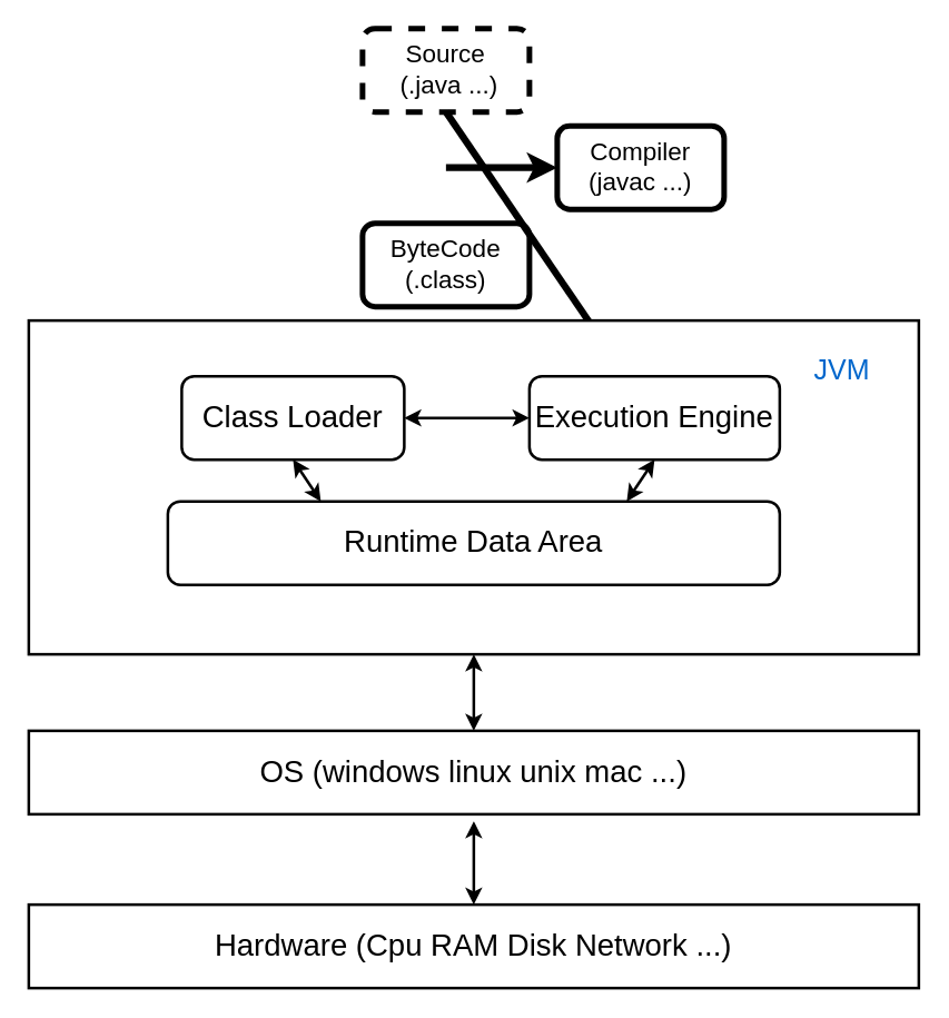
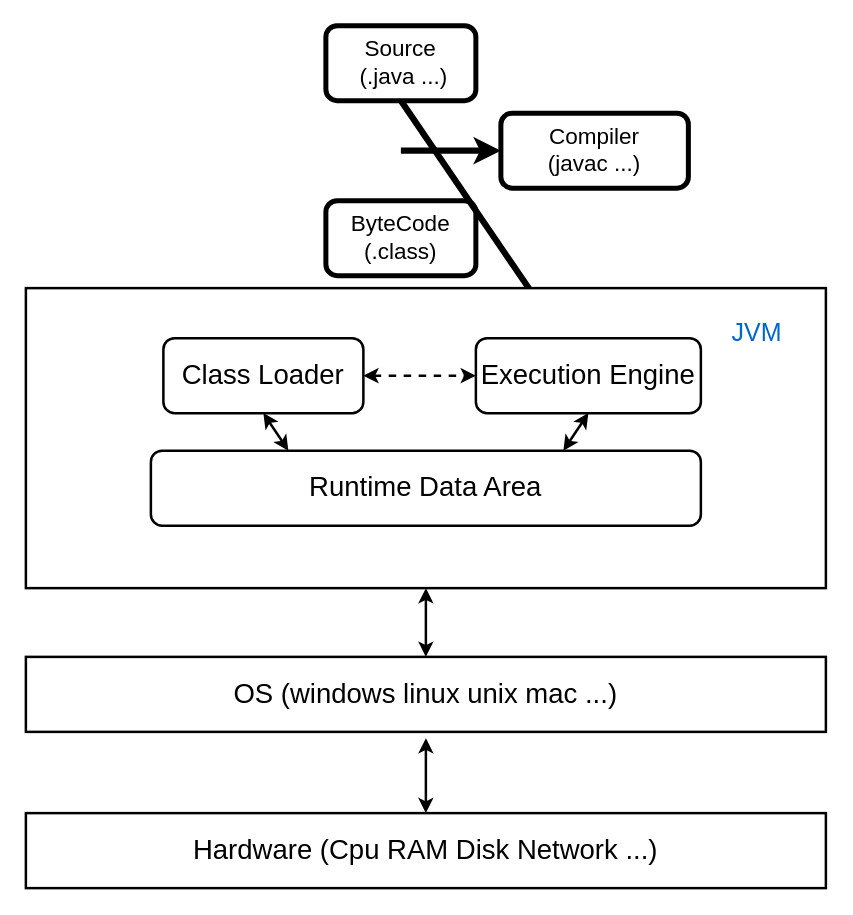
- <mxCell id="2" value="&lt;font style=&quot;font-size: 18px&quot;&gt;Source&lt;br&gt;&amp;nbsp;(.java ...)&lt;/font&gt;" style="rounded=1;whiteSpace=wrap;html=1;strokeWidth=4;dashed=1;" parent="1" vertex="1"><mxGeometry x="260" y="20" width="120" height="60" as="geometry" /></mxCell>
+ <mxCell id="2" value="&lt;font style=&quot;font-size: 18px&quot;&gt;Source&lt;br&gt;&amp;nbsp;(.java ...)&lt;/font&gt;" style="rounded=1;whiteSpace=wrap;html=1;strokeWidth=4;" parent="1" vertex="1"><mxGeometry x="260" y="20" width="120" height="60" as="geometry" /></mxCell>
- <mxCell id="3" value="&lt;font style=&quot;font-size: 18px&quot;&gt;Compiler&lt;br&gt;(javac ...)&lt;/font&gt;" style="rounded=1;whiteSpace=wrap;html=1;strokeWidth=4;" parent="1" vertex="1"><mxGeometry x="400" y="90" width="120" height="60" as="geometry" /></mxCell>
+ <mxCell id="3" value="&lt;font style=&quot;font-size: 18px&quot;&gt;Compiler&lt;br&gt;(javac ...)&lt;/font&gt;" style="rounded=1;whiteSpace=wrap;html=1;strokeWidth=4;" parent="1" vertex="1"><mxGeometry x="400" y="90" width="150" height="60" as="geometry" /></mxCell>
- <mxCell id="11" value="" style="endArrow=classic;startArrow=classic;html=1;strokeWidth=2;exitX=1;exitY=0.5;exitDx=0;exitDy=0;entryX=0;entryY=0.5;entryDx=0;entryDy=0;" parent="1" source="8" target="9" edge="1"><mxGeometry width="50" height="50" relative="1" as="geometry"><mxPoint x="290" y="280" as="sourcePoint" /><mxPoint x="340" y="230" as="targetPoint" /></mxGeometry></mxCell>
+ <mxCell id="11" value="" style="endArrow=classic;startArrow=classic;html=1;strokeWidth=2;exitX=1;exitY=0.5;exitDx=0;exitDy=0;entryX=0;entryY=0.5;entryDx=0;entryDy=0;dashed=1;" parent="1" source="8" target="9" edge="1"><mxGeometry width="50" height="50" relative="1" as="geometry"><mxPoint x="290" y="280" as="sourcePoint" /><mxPoint x="340" y="230" as="targetPoint" /></mxGeometry></mxCell>
